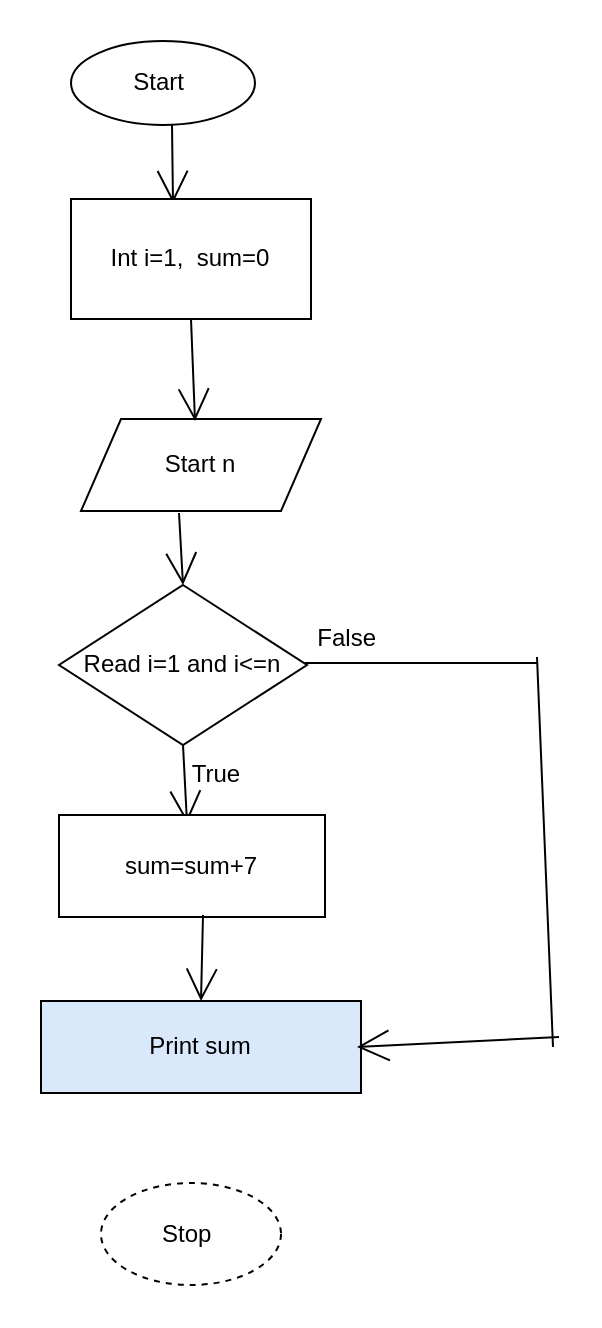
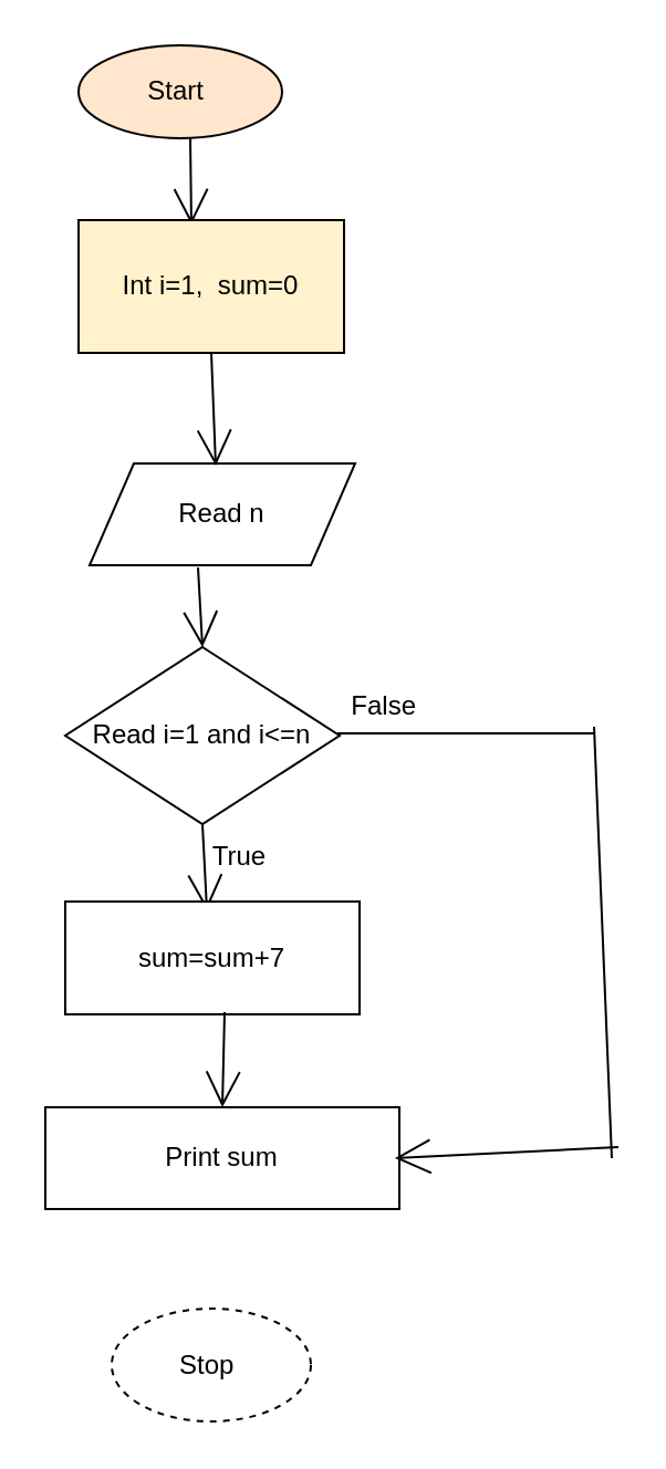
- <mxCell id="2" value="Start&amp;nbsp;" style="ellipse;whiteSpace=wrap;html=1;hachureGap=4;" vertex="1" parent="1"><mxGeometry x="35" y="20" width="92" height="42" as="geometry" /></mxCell>
+ <mxCell id="2" value="Start&amp;nbsp;" style="ellipse;whiteSpace=wrap;html=1;hachureGap=4;fillColor=#ffe6cc;" vertex="1" parent="1"><mxGeometry x="35" y="20" width="92" height="42" as="geometry" /></mxCell>
- <mxCell id="4" value="Int i=1,&amp;nbsp; sum=0" style="rounded=0;whiteSpace=wrap;html=1;hachureGap=4;" vertex="1" parent="1"><mxGeometry x="35" y="99" width="120" height="60" as="geometry" /></mxCell>
+ <mxCell id="4" value="Int i=1,&amp;nbsp; sum=0" style="rounded=0;whiteSpace=wrap;html=1;hachureGap=4;fillColor=#fff2cc;" vertex="1" parent="1"><mxGeometry x="35" y="99" width="120" height="60" as="geometry" /></mxCell>
- <mxCell id="5" value="Start n" style="shape=parallelogram;perimeter=parallelogramPerimeter;whiteSpace=wrap;html=1;fixedSize=1;hachureGap=4;" vertex="1" parent="1"><mxGeometry x="40" y="209" width="120" height="46" as="geometry" /></mxCell>
+ <mxCell id="5" value="Read n" style="shape=parallelogram;perimeter=parallelogramPerimeter;whiteSpace=wrap;html=1;fixedSize=1;hachureGap=4;" vertex="1" parent="1"><mxGeometry x="40" y="209" width="120" height="46" as="geometry" /></mxCell>
- <mxCell id="12" value="Print sum" style="rounded=0;whiteSpace=wrap;html=1;hachureGap=4;fillColor=#dae8fc;" vertex="1" parent="1"><mxGeometry x="20" y="500" width="160" height="46" as="geometry" /></mxCell>
+ <mxCell id="12" value="Print sum" style="rounded=0;whiteSpace=wrap;html=1;hachureGap=4;" vertex="1" parent="1"><mxGeometry x="20" y="500" width="160" height="46" as="geometry" /></mxCell>
